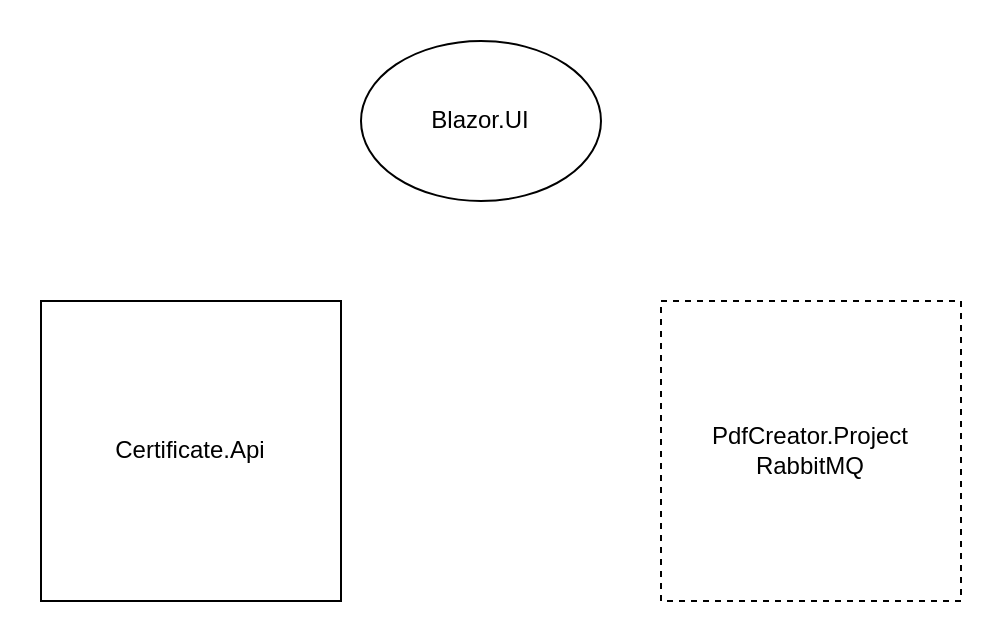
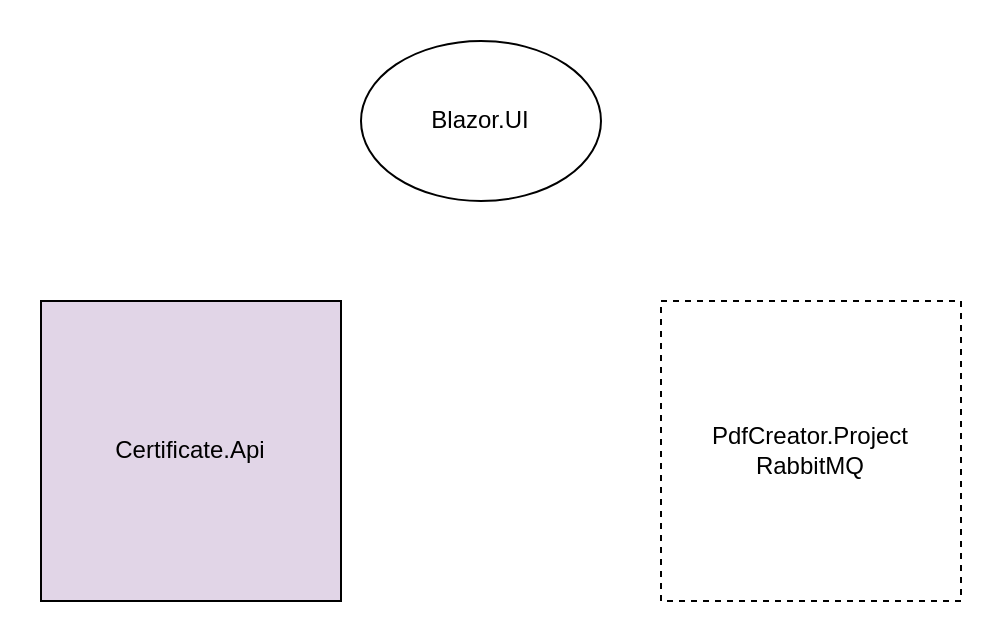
- <mxCell id="2" value="Certificate.Api" style="whiteSpace=wrap;html=1;aspect=fixed;" vertex="1" parent="1"><mxGeometry x="20" y="150" width="150" height="150" as="geometry" /></mxCell>
+ <mxCell id="2" value="Certificate.Api" style="whiteSpace=wrap;html=1;aspect=fixed;fillColor=#e1d5e7;" vertex="1" parent="1"><mxGeometry x="20" y="150" width="150" height="150" as="geometry" /></mxCell>
